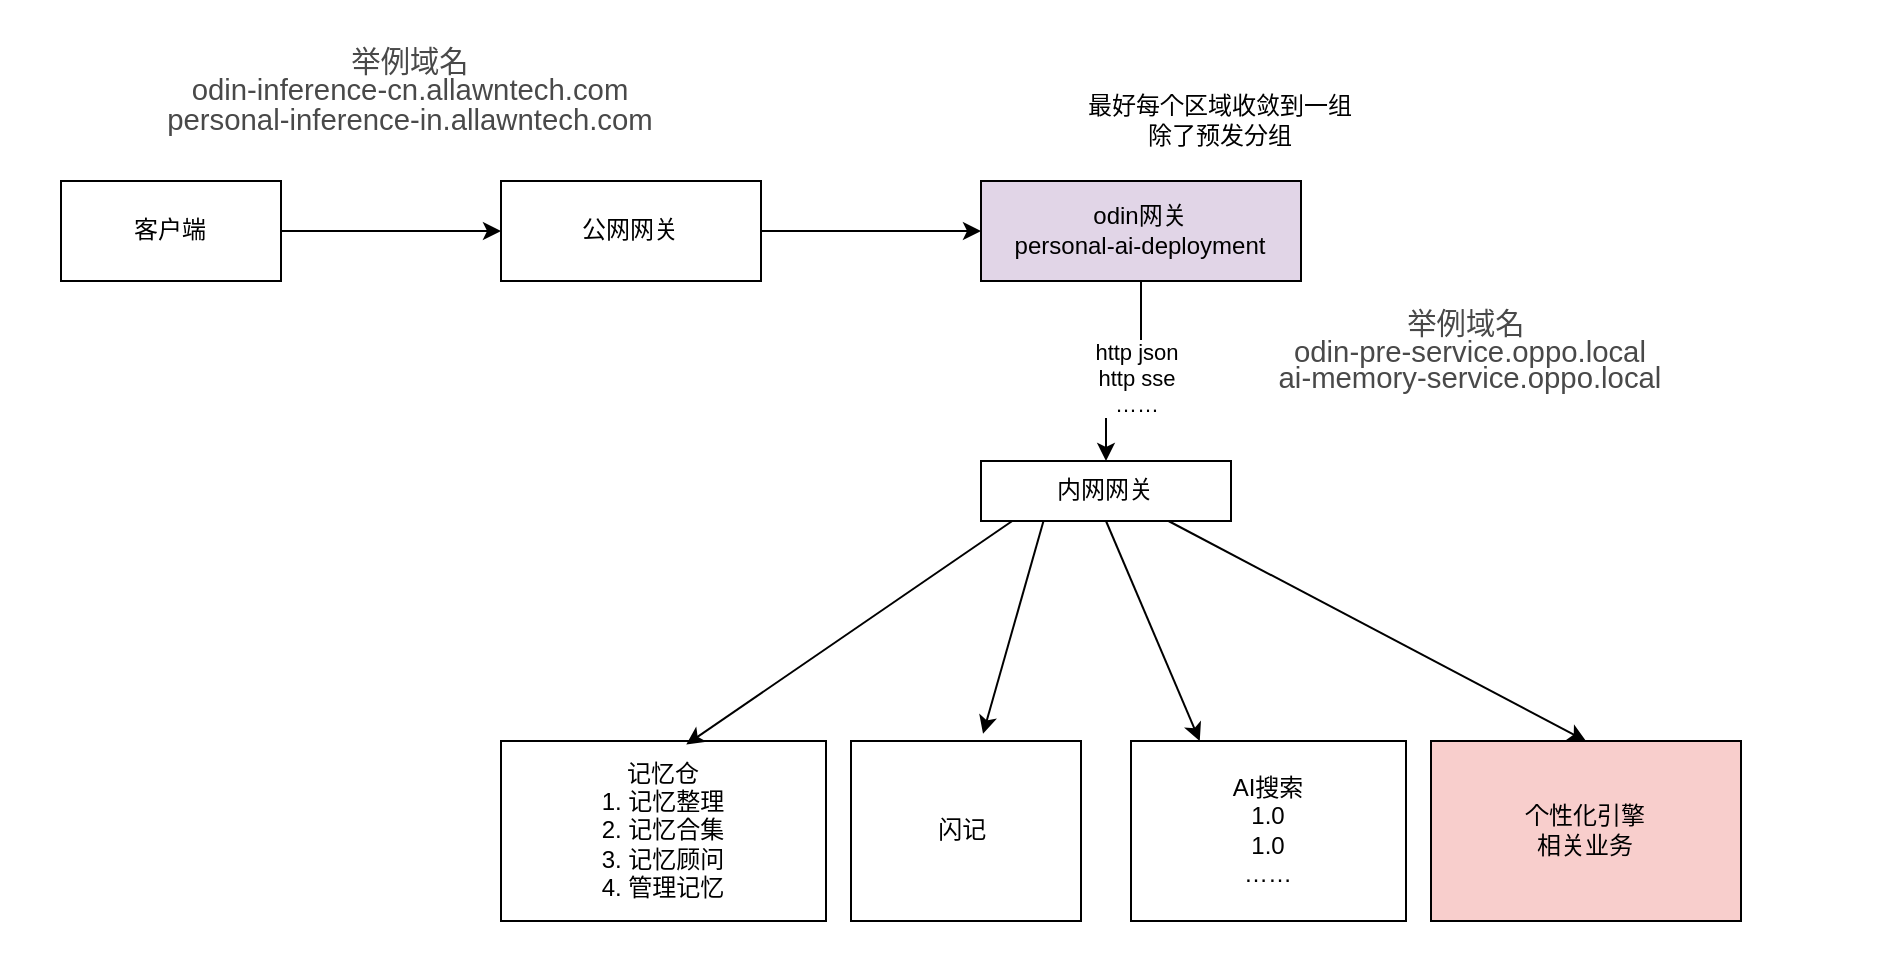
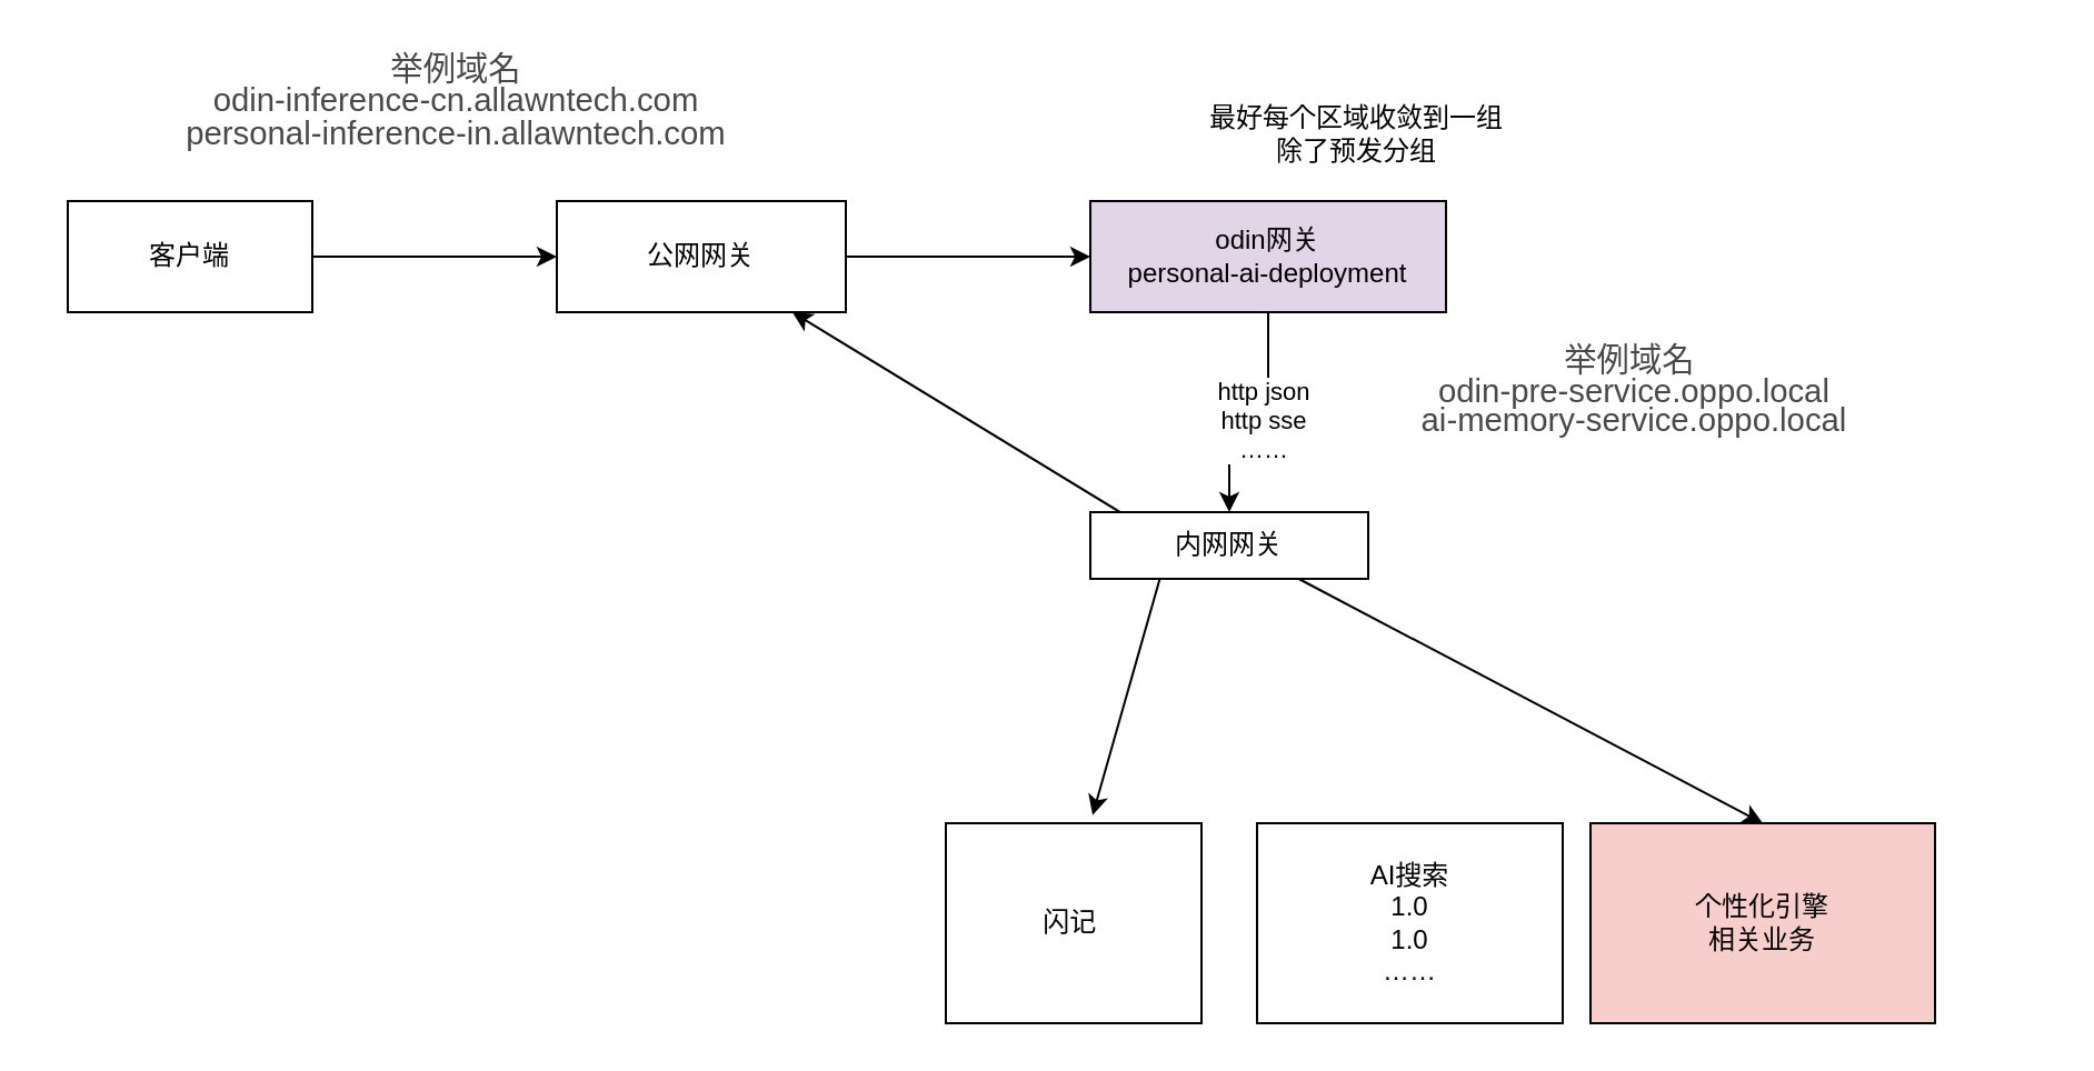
- <mxCell id="9" style="rounded=0;orthogonalLoop=1;jettySize=auto;html=1;exitX=0.5;exitY=1;exitDx=0;exitDy=0;entryX=0.25;entryY=0;entryDx=0;entryDy=0;" edge="1" parent="1" source="11" target="14"><mxGeometry relative="1" as="geometry" /></mxCell>
+ <mxCell id="9" style="rounded=0;orthogonalLoop=1;jettySize=auto;html=1;exitX=0.5;exitY=1;exitDx=0;exitDy=0;" edge="1" parent="1" source="11" target="5"><mxGeometry relative="1" as="geometry" /></mxCell>
- <mxCell id="18" style="rounded=0;orthogonalLoop=1;jettySize=auto;html=1;exitX=0.125;exitY=1;exitDx=0;exitDy=0;entryX=0.57;entryY=0.02;entryDx=0;entryDy=0;entryPerimeter=0;exitPerimeter=0;" edge="1" parent="1" source="11" target="12"><mxGeometry relative="1" as="geometry" /></mxCell>
- <mxCell id="12" value="记忆仓&lt;br&gt;1. 记忆整理&lt;br&gt;2. 记忆合集&lt;br&gt;3. 记忆顾问&lt;br&gt;4. 管理记忆" style="rounded=0;whiteSpace=wrap;html=1;" vertex="1" parent="1"><mxGeometry x="250" y="370" width="162.5" height="90" as="geometry" /></mxCell>
